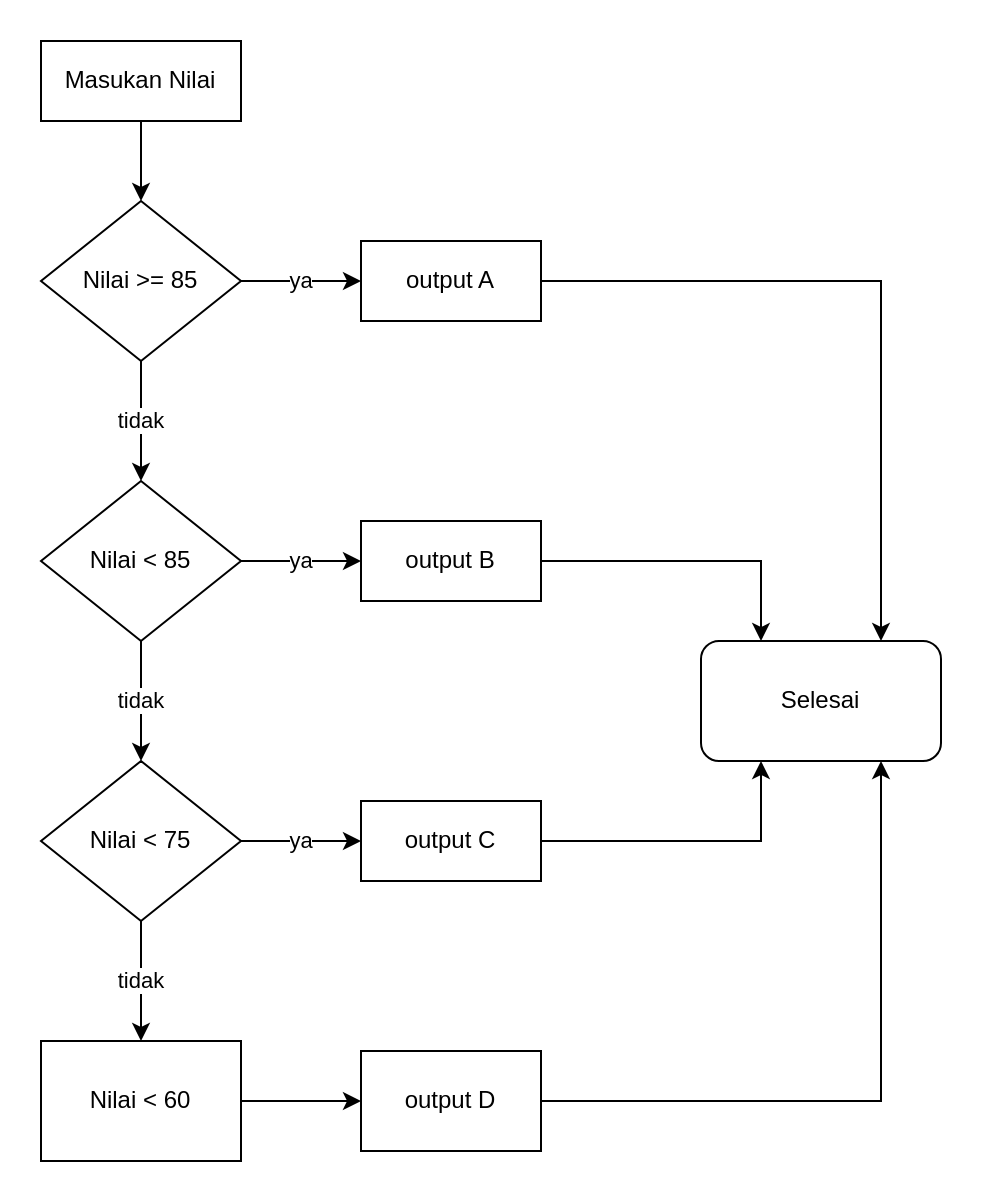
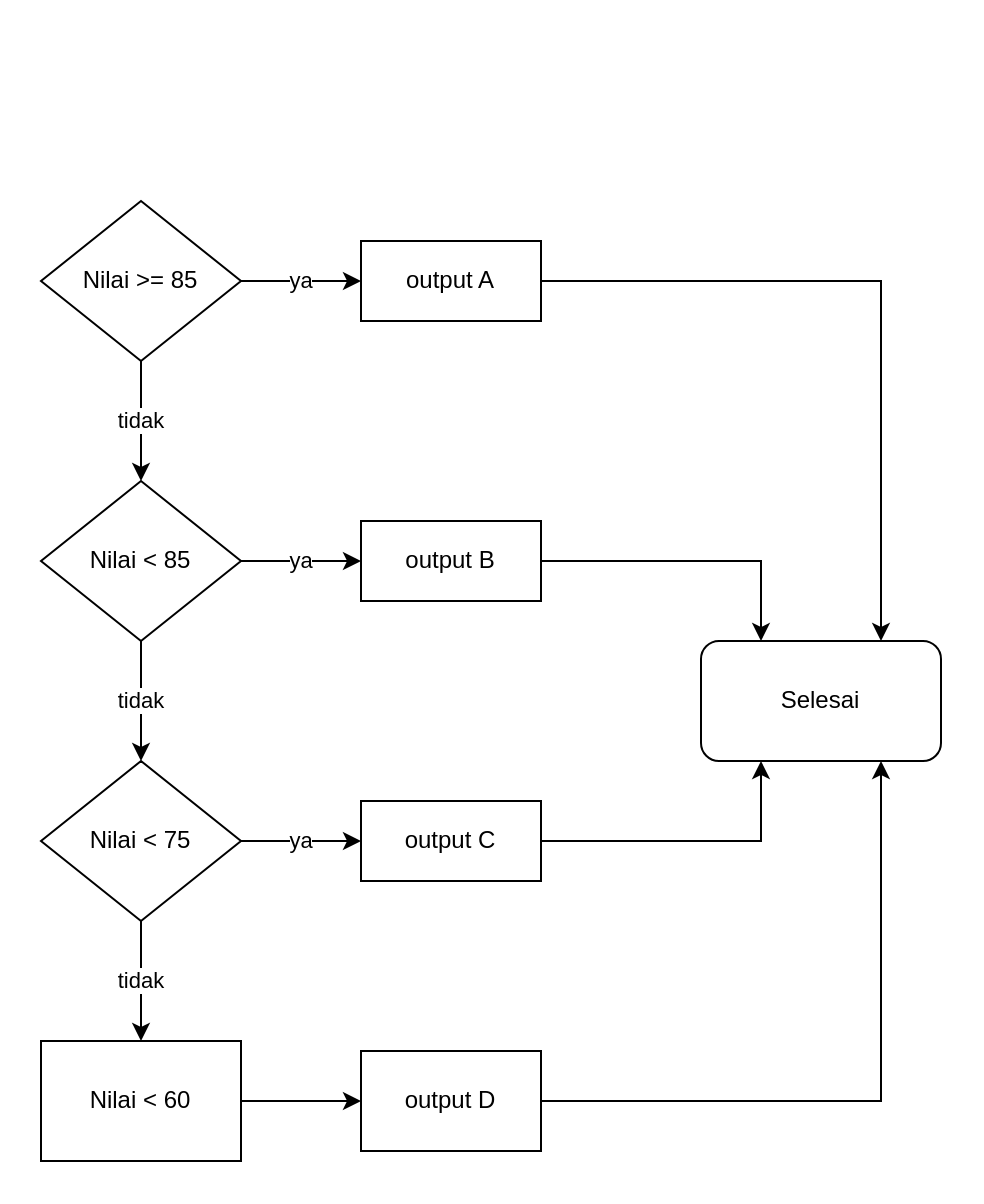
- <mxCell id="3" value="Masukan Nilai" style="rounded=0;whiteSpace=wrap;html=1;" vertex="1" parent="1"><mxGeometry x="20" y="20" width="100" height="40" as="geometry" /></mxCell>
- <mxCell id="2" value="" style="edgeStyle=orthogonalEdgeStyle;rounded=0;orthogonalLoop=1;jettySize=auto;html=1;" edge="1" parent="1" source="3" target="6"><mxGeometry relative="1" as="geometry" /></mxCell>
